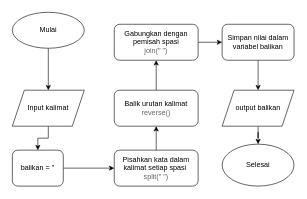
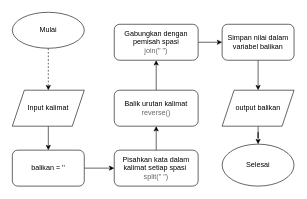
- <mxCell id="2" value="" style="edgeStyle=orthogonalEdgeStyle;rounded=0;orthogonalLoop=1;jettySize=auto;html=1;" edge="1" parent="1" source="3" target="5"><mxGeometry relative="1" as="geometry" /></mxCell>
+ <mxCell id="2" value="" style="edgeStyle=orthogonalEdgeStyle;rounded=0;orthogonalLoop=1;jettySize=auto;html=1;dashed=1;" edge="1" parent="1" source="3" target="5"><mxGeometry relative="1" as="geometry" /></mxCell>
- <mxCell id="7" value="balikan = ''" style="rounded=1;whiteSpace=wrap;html=1;" vertex="1" parent="1"><mxGeometry x="20" y="250" width="85" height="60" as="geometry" /></mxCell>
+ <mxCell id="7" value="balikan = ''" style="rounded=1;whiteSpace=wrap;html=1;" vertex="1" parent="1"><mxGeometry x="20" y="250" width="120" height="60" as="geometry" /></mxCell>
